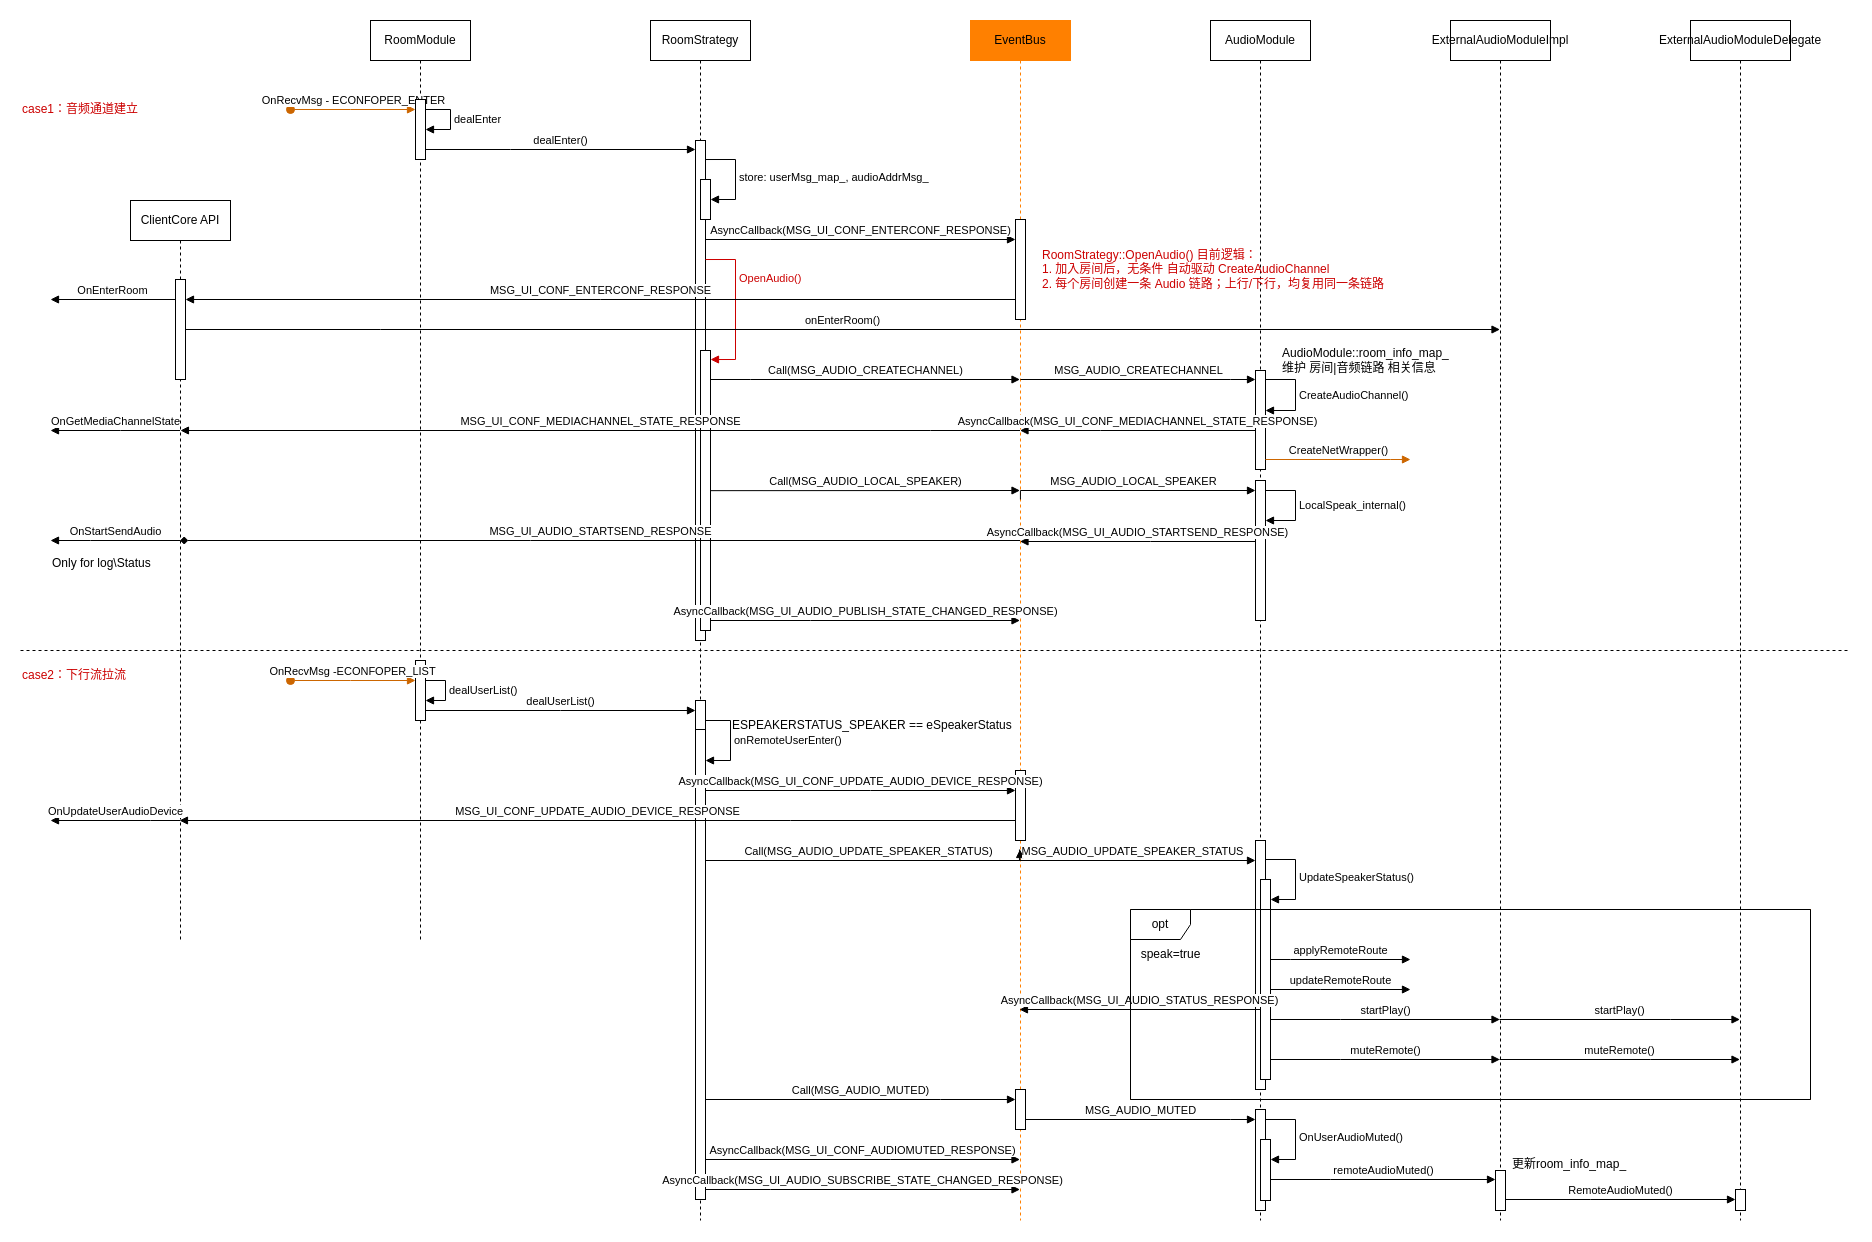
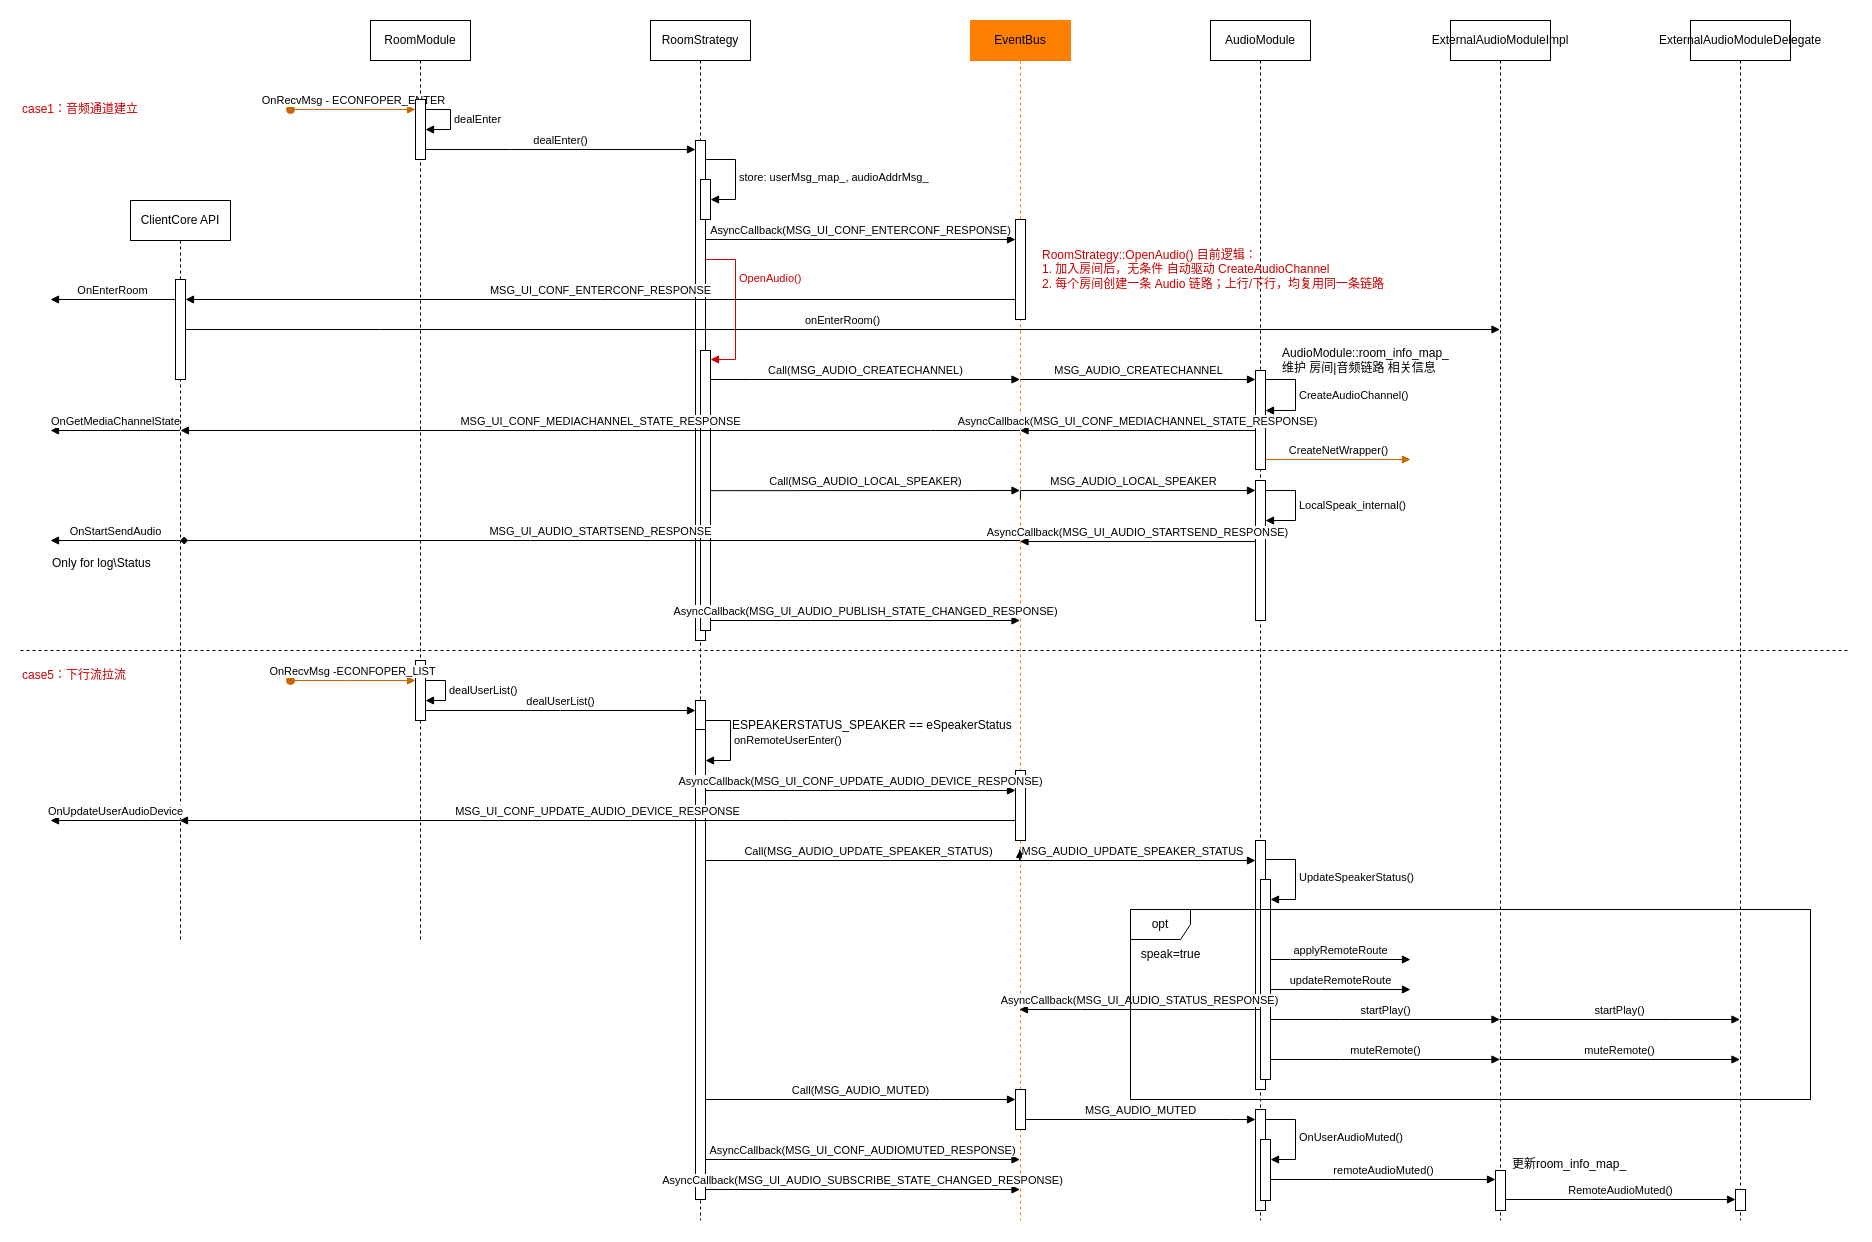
- <mxCell id="78" value="case2：下行流拉流" style="text;html=1;align=left;verticalAlign=middle;resizable=0;points=[];autosize=1;strokeColor=none;fillColor=none;fontColor=#CC0000;" vertex="1" parent="1"><mxGeometry x="20" y="660" width="130" height="30" as="geometry" /></mxCell>
+ <mxCell id="78" value="case5：下行流拉流" style="text;html=1;align=left;verticalAlign=middle;resizable=0;points=[];autosize=1;strokeColor=none;fillColor=none;fontColor=#CC0000;" vertex="1" parent="1"><mxGeometry x="20" y="660" width="130" height="30" as="geometry" /></mxCell>
